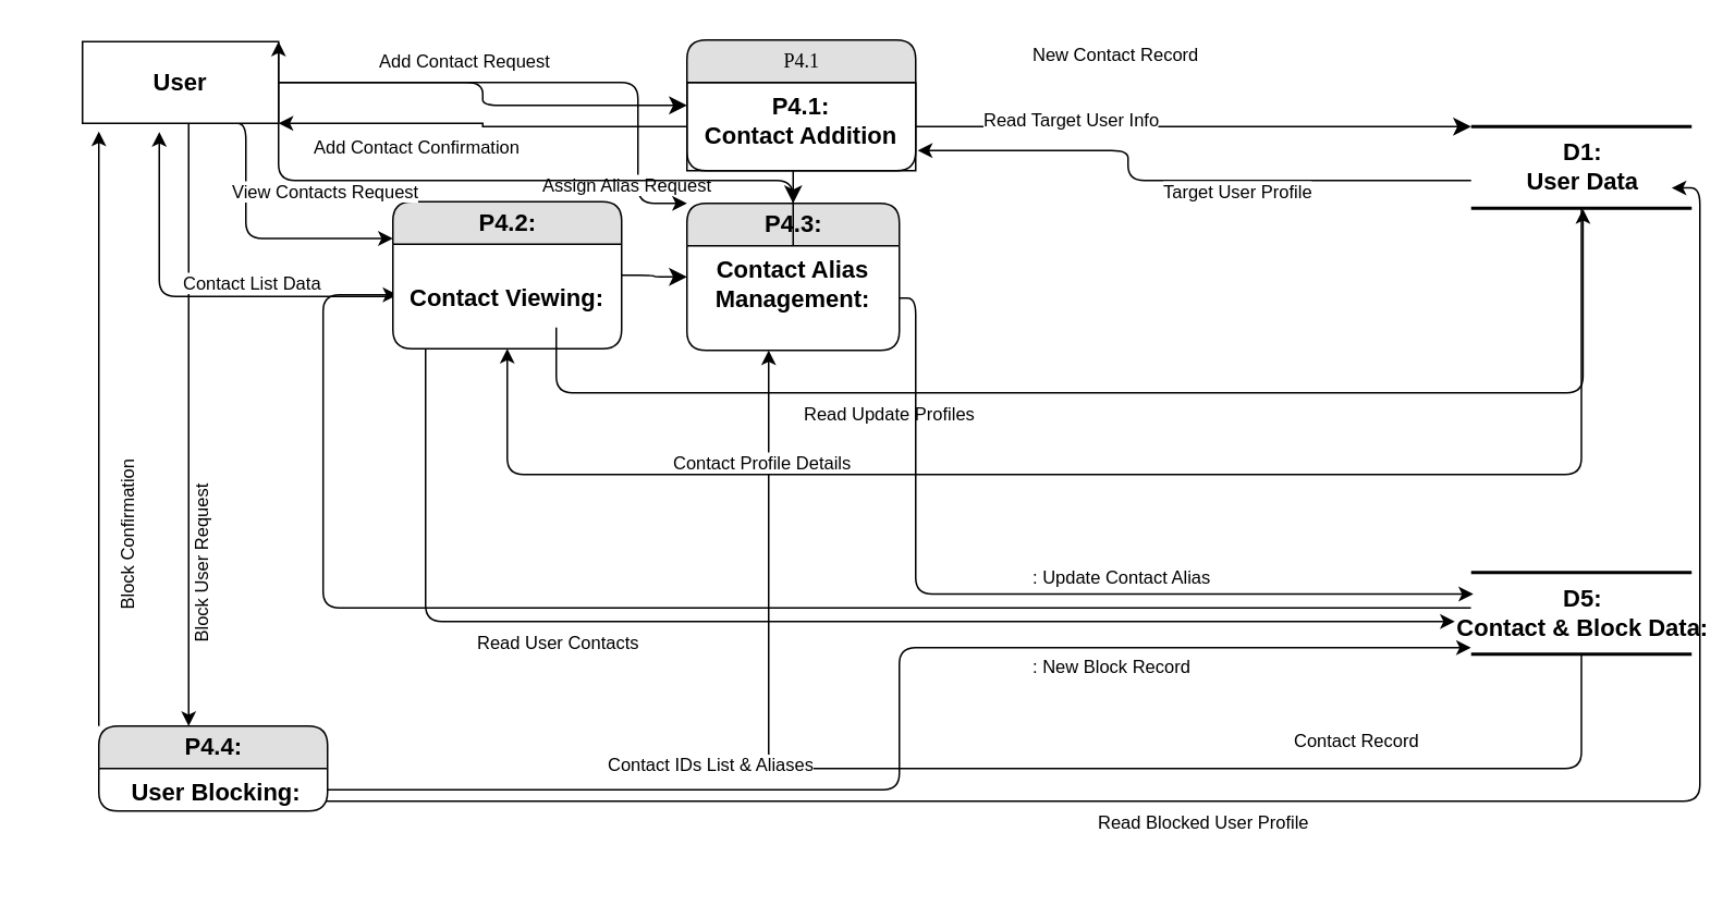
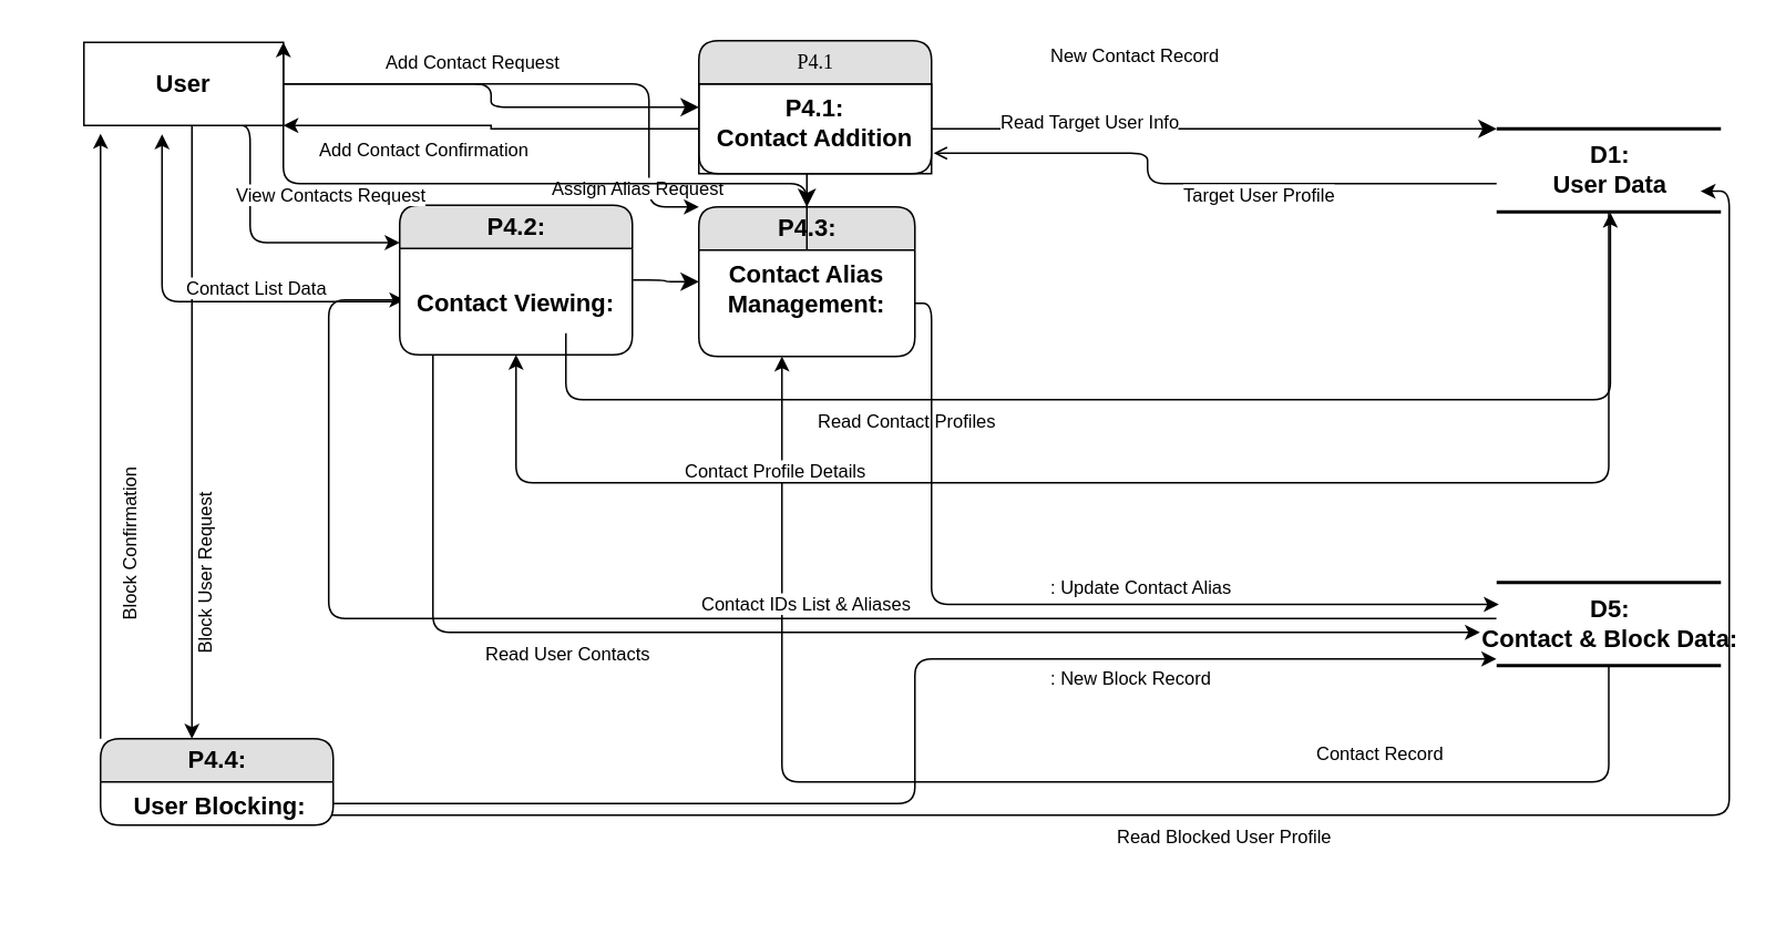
- <mxCell id="27" style="edgeStyle=elbowEdgeStyle;rounded=1;orthogonalLoop=1;jettySize=auto;html=1;entryX=1.009;entryY=0.772;entryDx=0;entryDy=0;entryPerimeter=0;curved=0;" edge="1" parent="1" source="3" target="12"><mxGeometry relative="1" as="geometry"><Array as="points"><mxPoint x="690" y="110" /></Array></mxGeometry></mxCell>
+ <mxCell id="27" style="edgeStyle=elbowEdgeStyle;rounded=1;orthogonalLoop=1;jettySize=auto;html=1;entryX=1.009;entryY=0.772;entryDx=0;entryDy=0;entryPerimeter=0;curved=0;endArrow=open;" edge="1" parent="1" source="3" target="12"><mxGeometry relative="1" as="geometry"><Array as="points"><mxPoint x="690" y="110" /></Array></mxGeometry></mxCell>
- <mxCell id="33" value="Read Update Profiles" style="text;whiteSpace=wrap;html=1;fontFamily=Helvetica;fontSize=11;fontColor=default;labelBackgroundColor=default;" vertex="1" parent="1"><mxGeometry x="490" y="240" width="140" height="40" as="geometry" /></mxCell>
+ <mxCell id="33" value="Read Contact Profiles" style="text;whiteSpace=wrap;html=1;fontFamily=Helvetica;fontSize=11;fontColor=default;labelBackgroundColor=default;" vertex="1" parent="1"><mxGeometry x="490" y="240" width="140" height="40" as="geometry" /></mxCell>
- <mxCell id="34" value="Contact IDs List &amp; Aliases" style="text;whiteSpace=wrap;html=1;fontFamily=Helvetica;fontSize=11;fontColor=default;labelBackgroundColor=default;" vertex="1" parent="1"><mxGeometry x="370" y="455" width="160" height="40" as="geometry" /></mxCell>
+ <mxCell id="34" value="Contact IDs List &amp; Aliases" style="text;whiteSpace=wrap;html=1;fontFamily=Helvetica;fontSize=11;fontColor=default;labelBackgroundColor=default;" vertex="1" parent="1"><mxGeometry x="420" y="350" width="160" height="40" as="geometry" /></mxCell>
